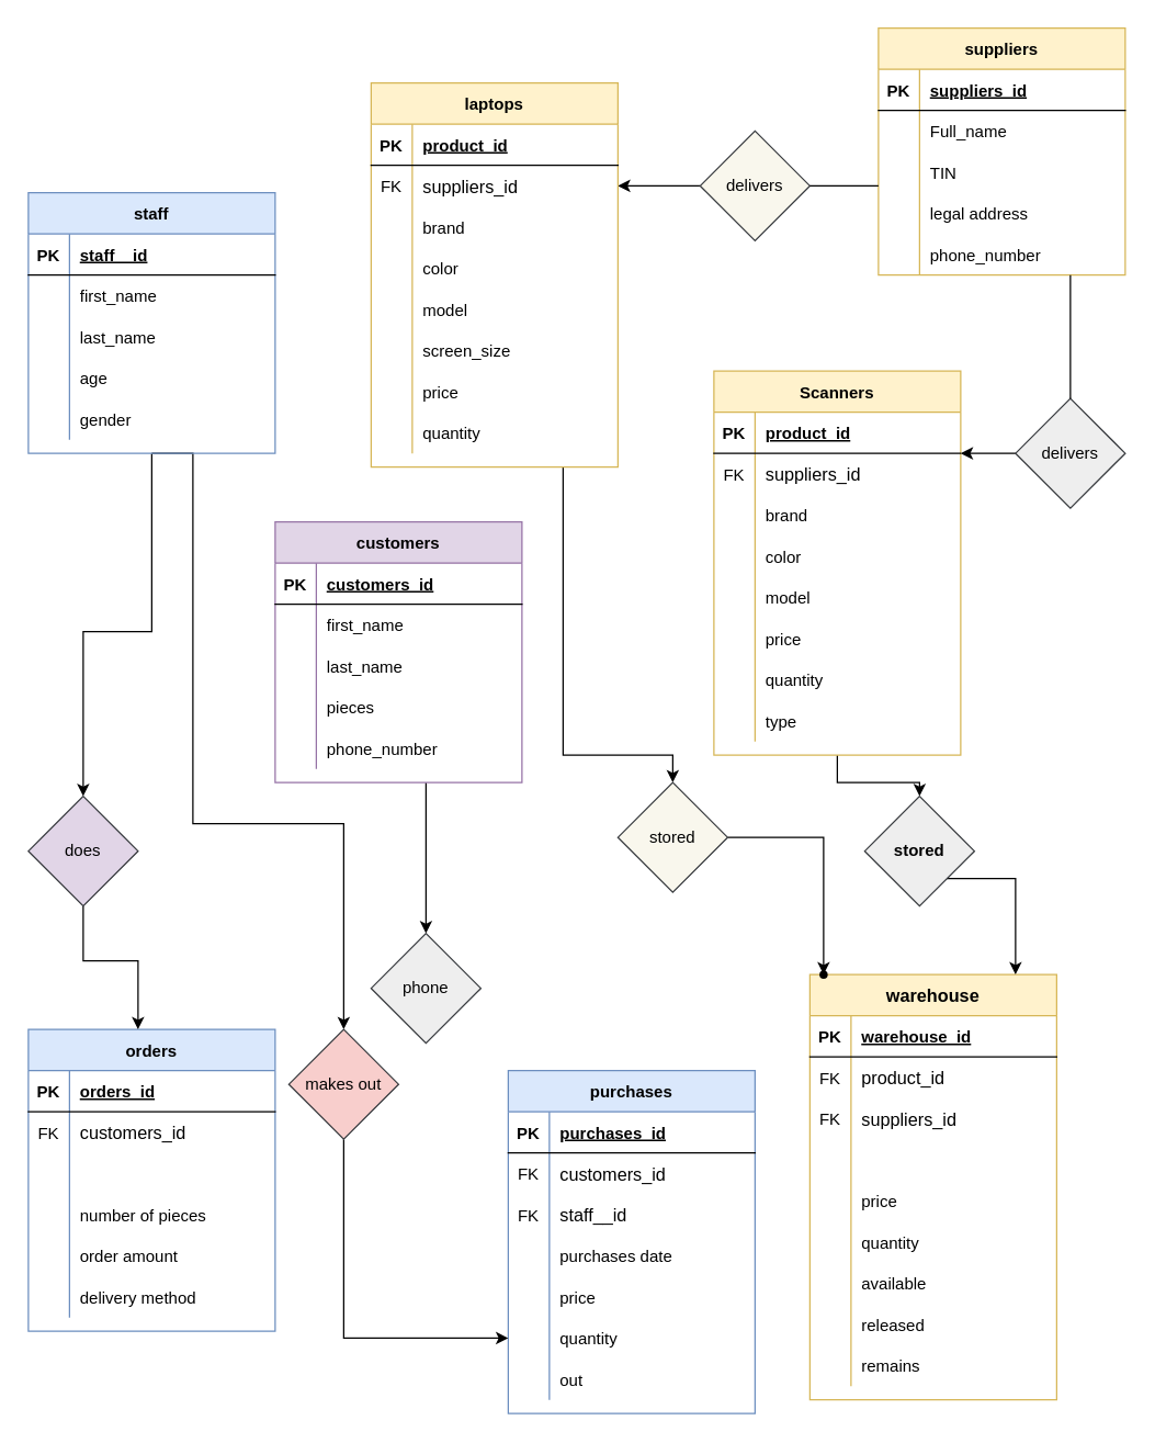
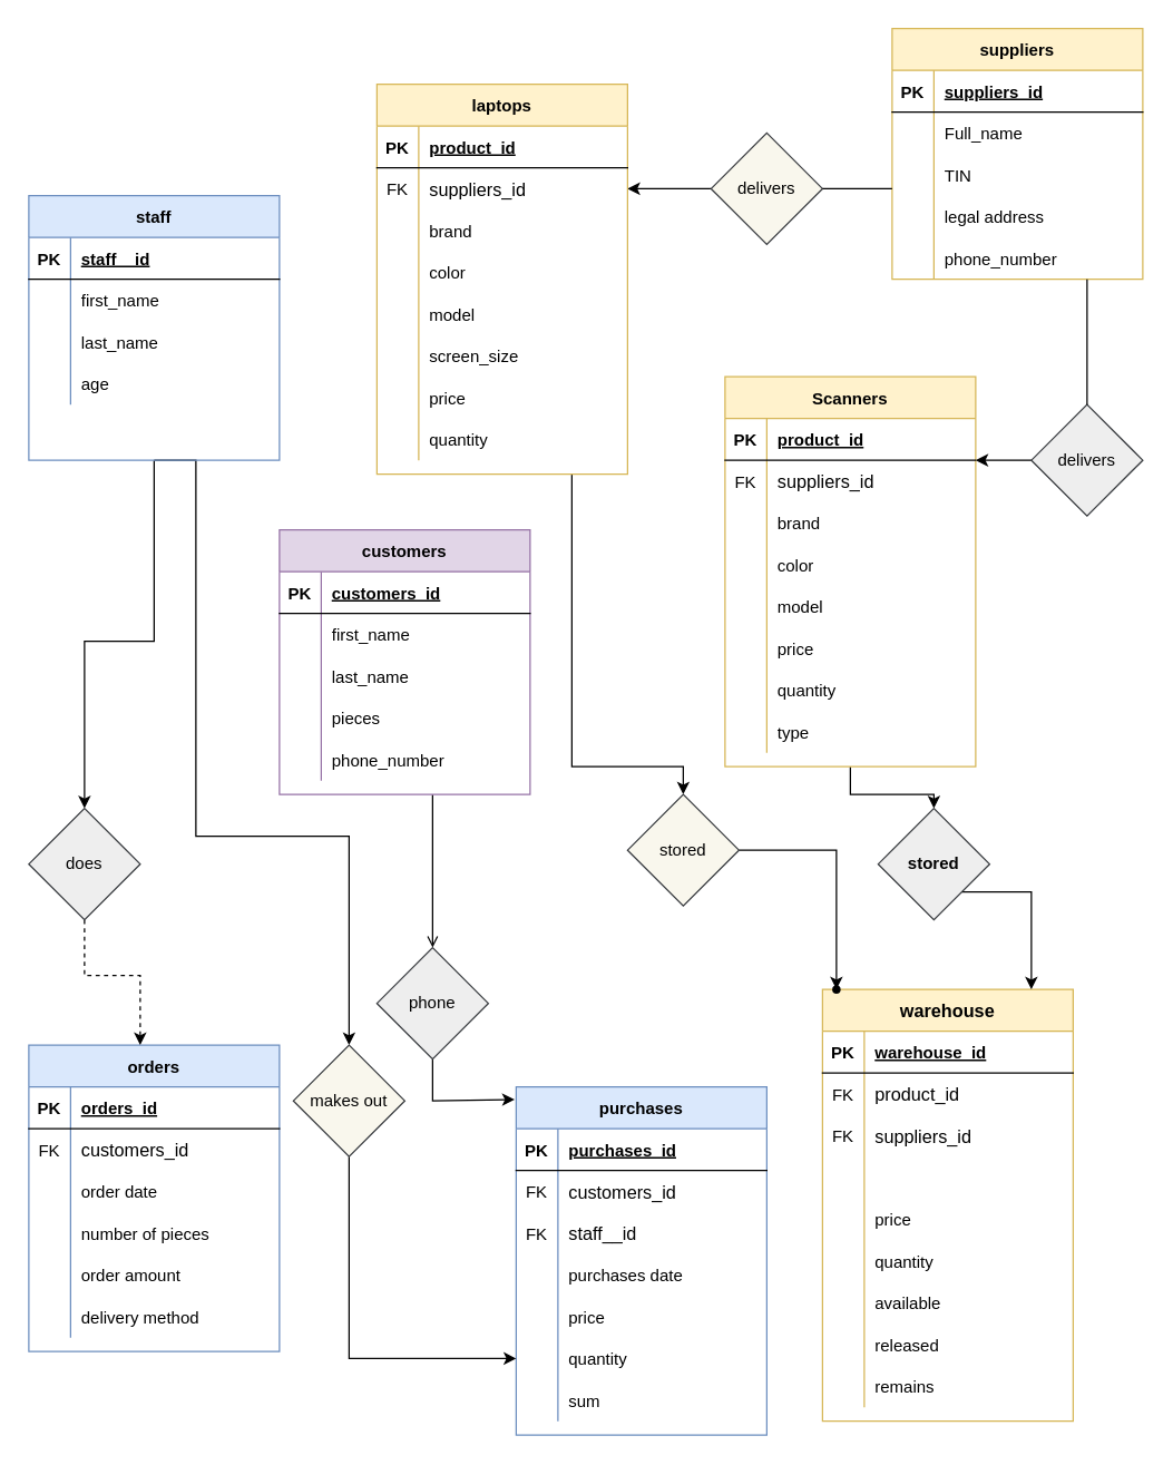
- <mxCell id="37" value="gender" style="shape=partialRectangle;connectable=0;fillColor=none;top=0;left=0;bottom=0;right=0;align=left;spacingLeft=6;overflow=hidden;" vertex="1" parent="35"><mxGeometry x="30" width="150" height="30" as="geometry"><mxRectangle width="150" height="30" as="alternateBounds" /></mxGeometry></mxCell>
- <mxCell id="193" value="does" style="rhombus;whiteSpace=wrap;html=1;fillColor=#e1d5e7;strokeColor=#36393d;" vertex="1" parent="1"><mxGeometry x="20" y="580" width="80" height="80" as="geometry" /></mxCell>
+ <mxCell id="193" value="does" style="rhombus;whiteSpace=wrap;html=1;fillColor=#eeeeee;strokeColor=#36393d;" vertex="1" parent="1"><mxGeometry x="20" y="580" width="80" height="80" as="geometry" /></mxCell>
- <mxCell id="38" style="edgeStyle=orthogonalEdgeStyle;rounded=0;orthogonalLoop=1;jettySize=auto;html=1;" edge="1" parent="1" source="39" target="189"><mxGeometry relative="1" as="geometry"><mxPoint x="280" y="660" as="targetPoint" /><Array as="points"><mxPoint x="310" y="610" /><mxPoint x="310" y="610" /></Array></mxGeometry></mxCell>
+ <mxCell id="38" style="edgeStyle=orthogonalEdgeStyle;rounded=0;orthogonalLoop=1;jettySize=auto;html=1;endArrow=open;" edge="1" parent="1" source="39" target="189"><mxGeometry relative="1" as="geometry"><mxPoint x="280" y="660" as="targetPoint" /><Array as="points"><mxPoint x="310" y="610" /><mxPoint x="310" y="610" /></Array></mxGeometry></mxCell>
- <mxCell id="192" style="edgeStyle=orthogonalEdgeStyle;rounded=0;orthogonalLoop=1;jettySize=auto;html=1;exitX=0.5;exitY=1;exitDx=0;exitDy=0;" edge="1" parent="1" source="193" target="55"><mxGeometry relative="1" as="geometry"><Array as="points"><mxPoint x="60" y="700" /><mxPoint x="100" y="700" /></Array></mxGeometry></mxCell>
+ <mxCell id="192" style="edgeStyle=orthogonalEdgeStyle;rounded=0;orthogonalLoop=1;jettySize=auto;html=1;exitX=0.5;exitY=1;exitDx=0;exitDy=0;dashed=1;" edge="1" parent="1" source="193" target="55"><mxGeometry relative="1" as="geometry"><Array as="points"><mxPoint x="60" y="700" /><mxPoint x="100" y="700" /></Array></mxGeometry></mxCell>
- <mxCell id="191" value="makes out" style="rhombus;whiteSpace=wrap;html=1;fillColor=#f8cecc;strokeColor=#36393d;" vertex="1" parent="1"><mxGeometry x="210" y="750" width="80" height="80" as="geometry" /></mxCell>
+ <mxCell id="191" value="makes out" style="rhombus;whiteSpace=wrap;html=1;fillColor=#f9f7ed;strokeColor=#36393d;" vertex="1" parent="1"><mxGeometry x="210" y="750" width="80" height="80" as="geometry" /></mxCell>
+ <mxCell id="188" style="edgeStyle=orthogonalEdgeStyle;rounded=0;orthogonalLoop=1;jettySize=auto;html=1;entryX=-0.006;entryY=0.036;entryDx=0;entryDy=0;entryPerimeter=0;" edge="1" parent="1" source="189" target="131"><mxGeometry relative="1" as="geometry"><Array as="points"><mxPoint x="310" y="790" /></Array></mxGeometry></mxCell>
+ <mxCell id="64" value="order date" style="shape=partialRectangle;connectable=0;fillColor=none;top=0;left=0;bottom=0;right=0;align=left;spacingLeft=6;overflow=hidden;" vertex="1" parent="62"><mxGeometry x="30" width="150" height="30" as="geometry"><mxRectangle width="150" height="30" as="alternateBounds" /></mxGeometry></mxCell>
- <mxCell id="152" value="out" style="shape=partialRectangle;connectable=0;fillColor=none;top=0;left=0;bottom=0;right=0;align=left;spacingLeft=6;overflow=hidden;" vertex="1" parent="150"><mxGeometry x="30" width="150" height="30" as="geometry"><mxRectangle width="150" height="30" as="alternateBounds" /></mxGeometry></mxCell>
+ <mxCell id="152" value="sum" style="shape=partialRectangle;connectable=0;fillColor=none;top=0;left=0;bottom=0;right=0;align=left;spacingLeft=6;overflow=hidden;" vertex="1" parent="150"><mxGeometry x="30" width="150" height="30" as="geometry"><mxRectangle width="150" height="30" as="alternateBounds" /></mxGeometry></mxCell>
